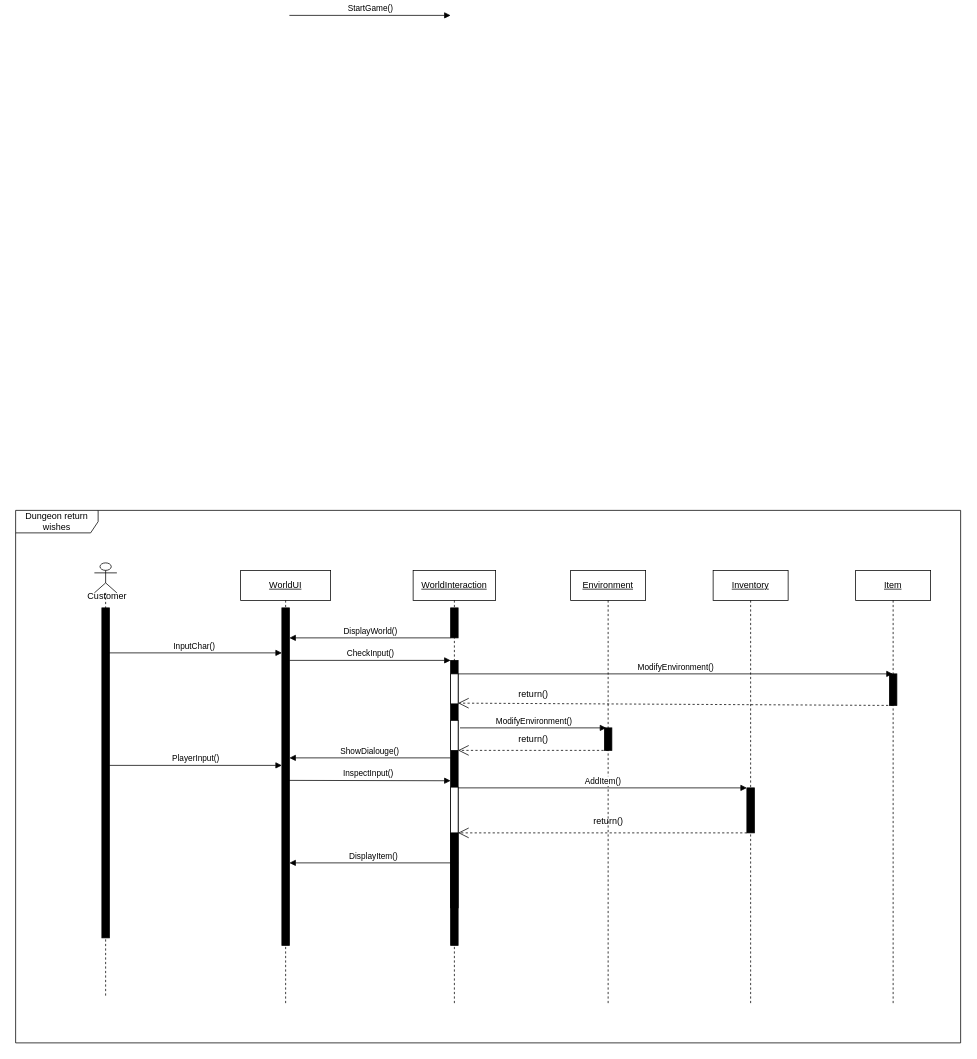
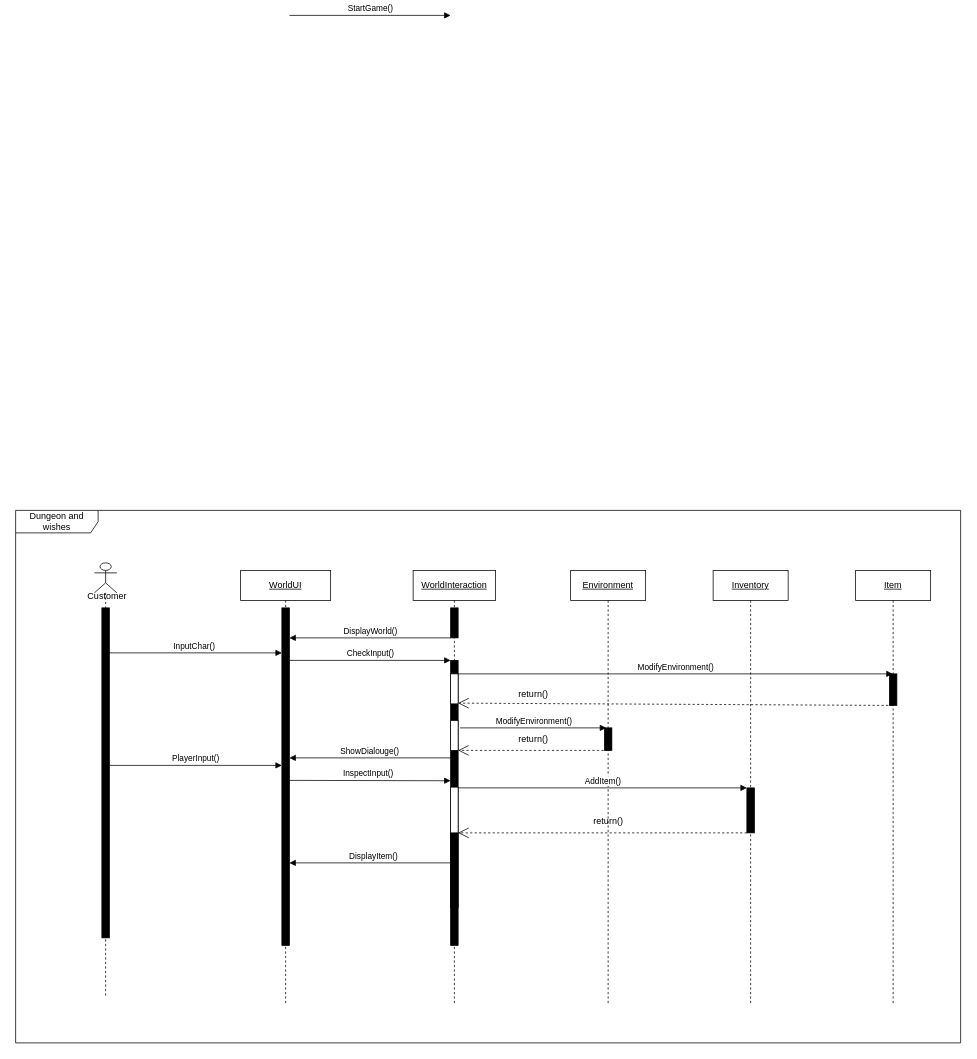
- <mxCell id="26" value="Dungeon return wishes" style="shape=umlFrame;whiteSpace=wrap;html=1;pointerEvents=0;width=110;height=30;" vertex="1" parent="1"><mxGeometry x="20" y="680" width="1260" height="710" as="geometry" /></mxCell>
+ <mxCell id="26" value="Dungeon and wishes" style="shape=umlFrame;whiteSpace=wrap;html=1;pointerEvents=0;width=110;height=30;" vertex="1" parent="1"><mxGeometry x="20" y="680" width="1260" height="710" as="geometry" /></mxCell>
